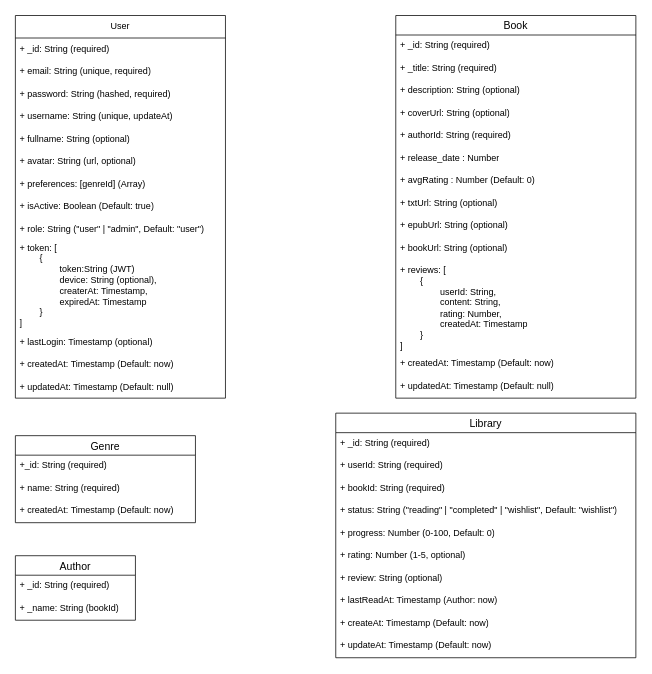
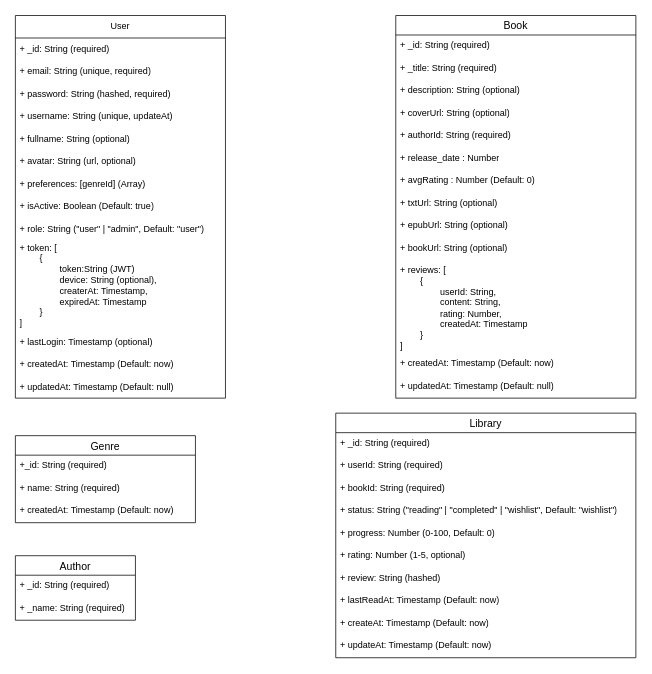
- <mxCell id="30" value="+ review: String (optional)" style="text;strokeColor=none;fillColor=none;spacingLeft=4;spacingRight=4;overflow=hidden;rotatable=0;points=[[0,0.5],[1,0.5]];portConstraint=eastwest;fontSize=12;whiteSpace=wrap;html=1;" parent="23" vertex="1"><mxGeometry y="206" width="400" height="30" as="geometry" /></mxCell>
+ <mxCell id="30" value="+ review: String (hashed)" style="text;strokeColor=none;fillColor=none;spacingLeft=4;spacingRight=4;overflow=hidden;rotatable=0;points=[[0,0.5],[1,0.5]];portConstraint=eastwest;fontSize=12;whiteSpace=wrap;html=1;" parent="23" vertex="1"><mxGeometry y="206" width="400" height="30" as="geometry" /></mxCell>
- <mxCell id="31" value="+ lastReadAt: Timestamp (Author: now)" style="text;strokeColor=none;fillColor=none;spacingLeft=4;spacingRight=4;overflow=hidden;rotatable=0;points=[[0,0.5],[1,0.5]];portConstraint=eastwest;fontSize=12;whiteSpace=wrap;html=1;" parent="23" vertex="1"><mxGeometry y="236" width="400" height="30" as="geometry" /></mxCell>
+ <mxCell id="31" value="+ lastReadAt: Timestamp (Default: now)" style="text;strokeColor=none;fillColor=none;spacingLeft=4;spacingRight=4;overflow=hidden;rotatable=0;points=[[0,0.5],[1,0.5]];portConstraint=eastwest;fontSize=12;whiteSpace=wrap;html=1;" parent="23" vertex="1"><mxGeometry y="236" width="400" height="30" as="geometry" /></mxCell>
- <mxCell id="22" value="+ _name: String (bookId)" style="text;strokeColor=none;fillColor=none;spacingLeft=4;spacingRight=4;overflow=hidden;rotatable=0;points=[[0,0.5],[1,0.5]];portConstraint=eastwest;fontSize=12;whiteSpace=wrap;html=1;" parent="20" vertex="1"><mxGeometry y="56" width="160" height="30" as="geometry" /></mxCell>
+ <mxCell id="22" value="+ _name: String (required)" style="text;strokeColor=none;fillColor=none;spacingLeft=4;spacingRight=4;overflow=hidden;rotatable=0;points=[[0,0.5],[1,0.5]];portConstraint=eastwest;fontSize=12;whiteSpace=wrap;html=1;" parent="20" vertex="1"><mxGeometry y="56" width="160" height="30" as="geometry" /></mxCell>
